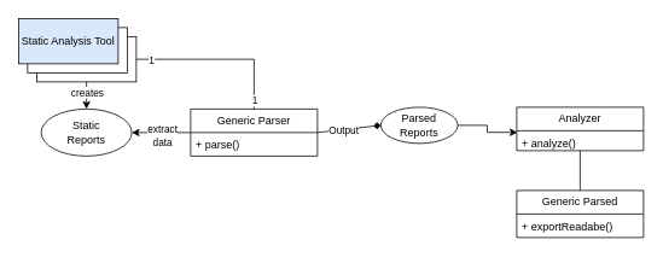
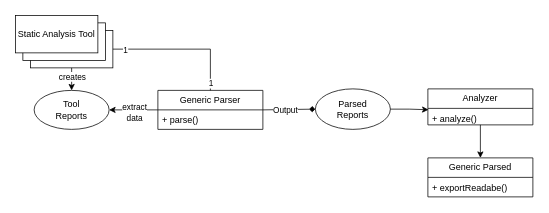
- <mxCell id="8" value="Static Analysis Tool" style="html=1;whiteSpace=wrap;fillColor=#dae8fc;" vertex="1" parent="1"><mxGeometry x="20" y="20" width="110" height="50" as="geometry" /></mxCell>
+ <mxCell id="8" value="Static Analysis Tool" style="html=1;whiteSpace=wrap;" vertex="1" parent="1"><mxGeometry x="20" y="20" width="110" height="50" as="geometry" /></mxCell>
- <mxCell id="12" value="Parsed&lt;br&gt;Reports" style="ellipse;whiteSpace=wrap;html=1;" vertex="1" parent="1"><mxGeometry x="420" y="118" width="85" height="40" as="geometry" /></mxCell>
+ <mxCell id="12" value="Parsed&lt;br&gt;Reports" style="ellipse;whiteSpace=wrap;html=1;" vertex="1" parent="1"><mxGeometry x="420" y="118" width="100" height="54" as="geometry" /></mxCell>
- <mxCell id="9" value="Static&lt;br&gt;Reports" style="ellipse;whiteSpace=wrap;html=1;" vertex="1" parent="1"><mxGeometry x="45" y="120" width="100" height="52" as="geometry" /></mxCell>
+ <mxCell id="9" value="Tool&lt;br&gt;Reports" style="ellipse;whiteSpace=wrap;html=1;" vertex="1" parent="1"><mxGeometry x="45" y="120" width="100" height="52" as="geometry" /></mxCell>
- <mxCell id="20" value="" style="endArrow=none;html=1;rounded=0;entryX=0.5;entryY=0;entryDx=0;entryDy=0;exitX=0.5;exitY=1;exitDx=0;exitDy=0;" edge="1" parent="1" source="15" target="18"><mxGeometry width="50" height="50" relative="1" as="geometry"><mxPoint x="640" y="201" as="sourcePoint" /><mxPoint x="780" y="161" as="targetPoint" /></mxGeometry></mxCell>
+ <mxCell id="20" value="" style="endArrow=classic;html=1;rounded=0;entryX=0.5;entryY=0;entryDx=0;entryDy=0;exitX=0.5;exitY=1;exitDx=0;exitDy=0;" edge="1" parent="1" source="15" target="18"><mxGeometry width="50" height="50" relative="1" as="geometry"><mxPoint x="640" y="201" as="sourcePoint" /><mxPoint x="780" y="161" as="targetPoint" /></mxGeometry></mxCell>
